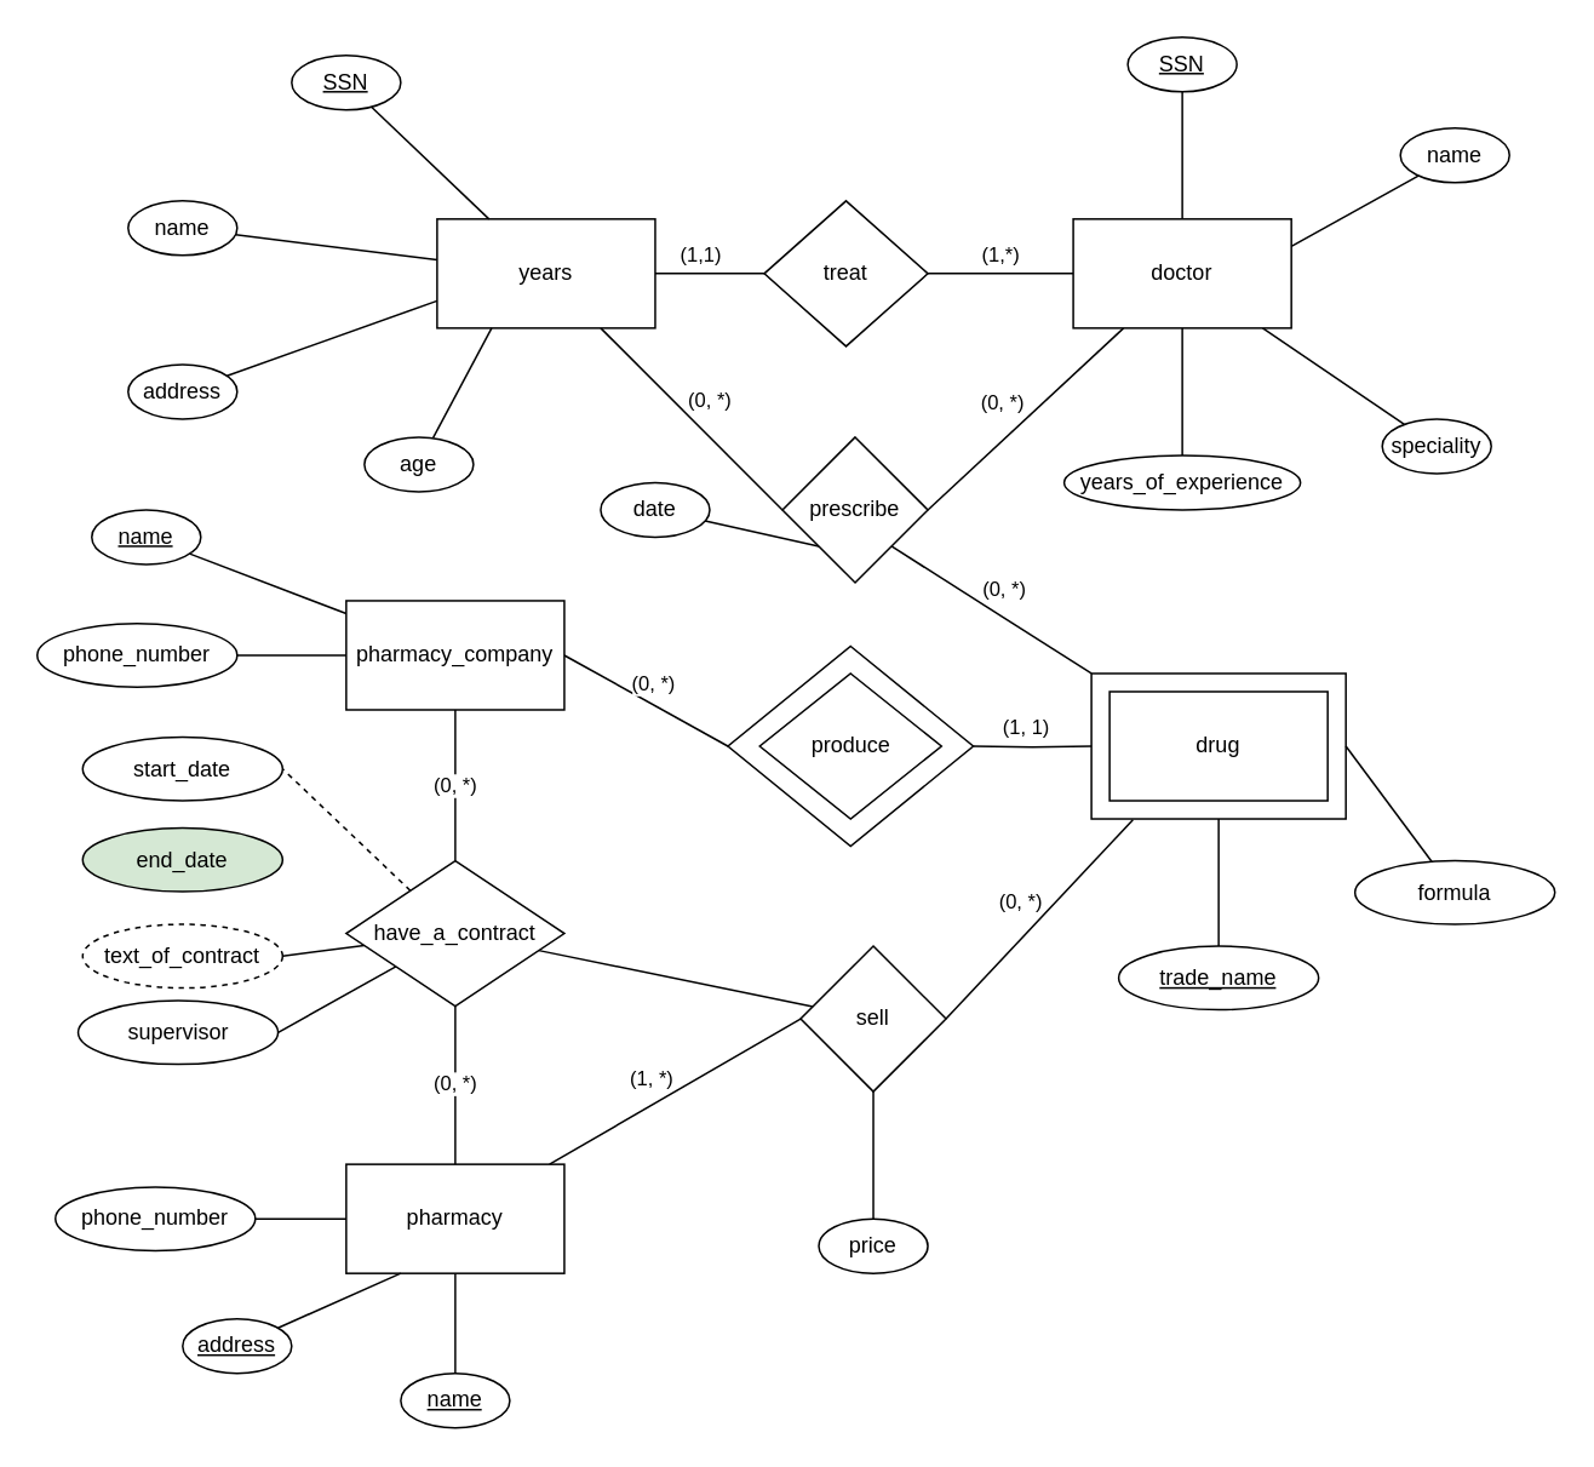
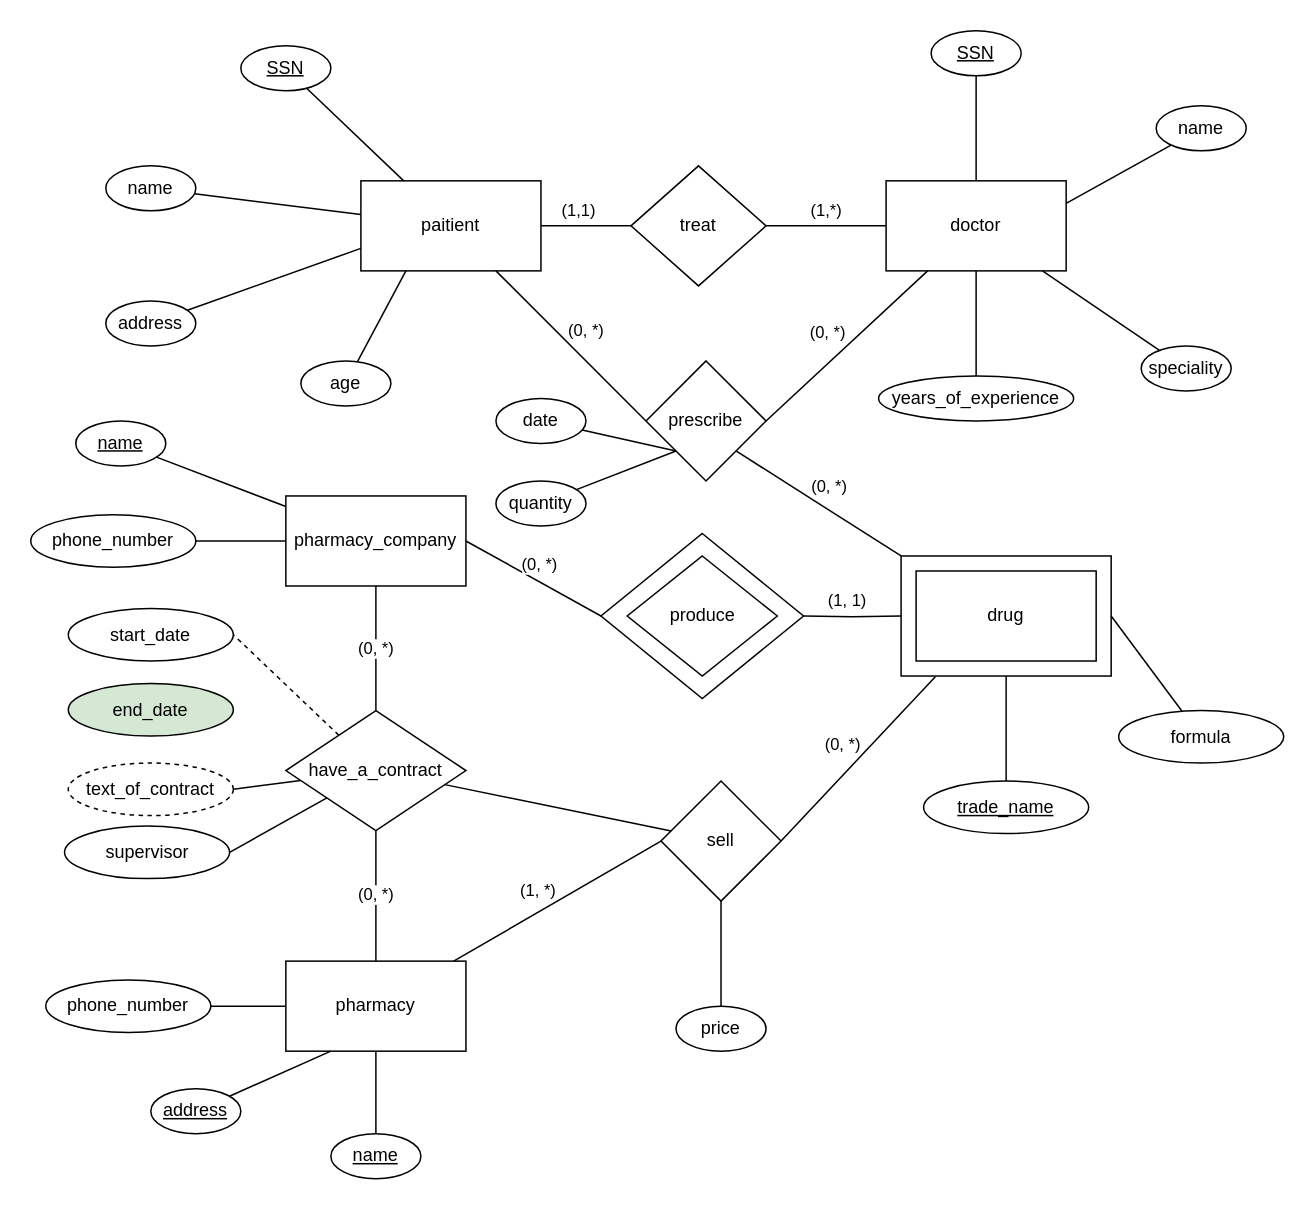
- <mxCell id="6" value="years" style="rounded=0;whiteSpace=wrap;html=1;" parent="1" vertex="1"><mxGeometry x="240" y="120" width="120" height="60" as="geometry" /></mxCell>
+ <mxCell id="6" value="paitient" style="rounded=0;whiteSpace=wrap;html=1;" parent="1" vertex="1"><mxGeometry x="240" y="120" width="120" height="60" as="geometry" /></mxCell>
+ <mxCell id="60" style="rounded=0;orthogonalLoop=1;jettySize=auto;html=1;entryX=0;entryY=1;entryDx=0;entryDy=0;endArrow=none;endFill=0;" edge="1" parent="1" source="61" target="57"><mxGeometry relative="1" as="geometry" /></mxCell>
+ <mxCell id="61" value="quantity" style="ellipse;whiteSpace=wrap;html=1;" vertex="1" parent="1"><mxGeometry x="330" y="320" width="60" height="30" as="geometry" /></mxCell>
